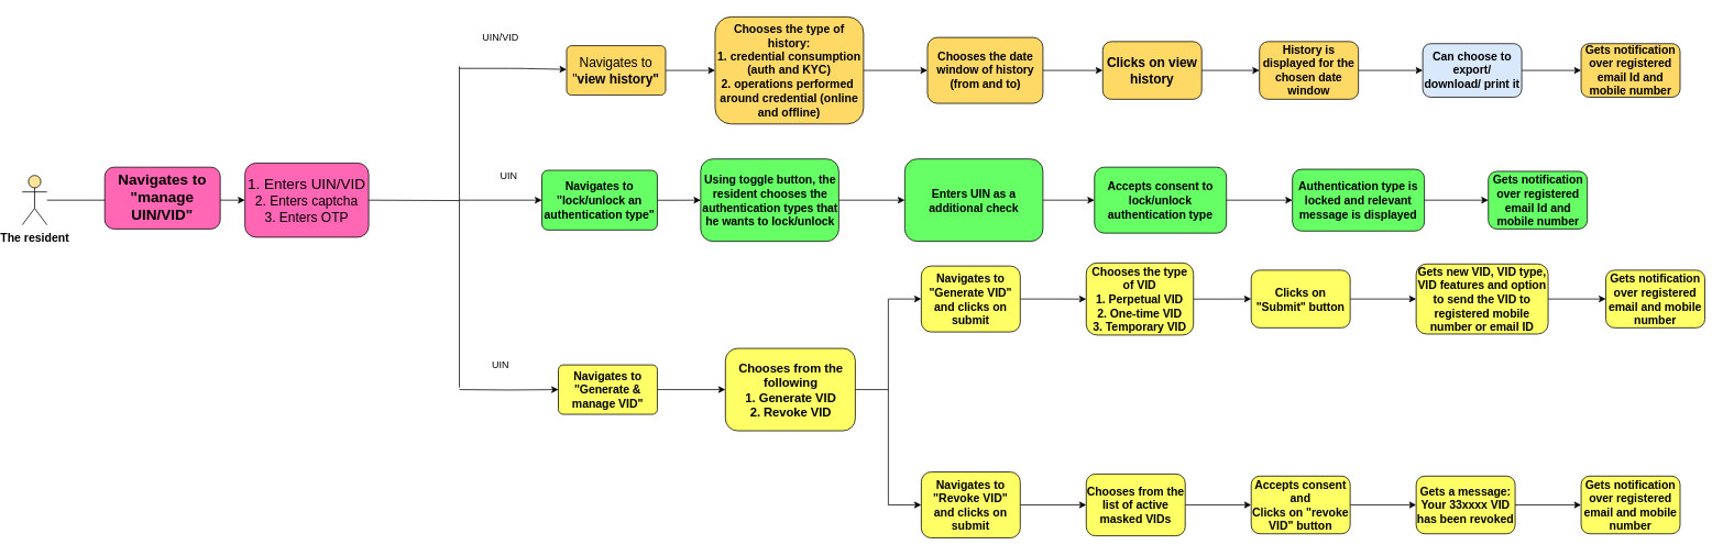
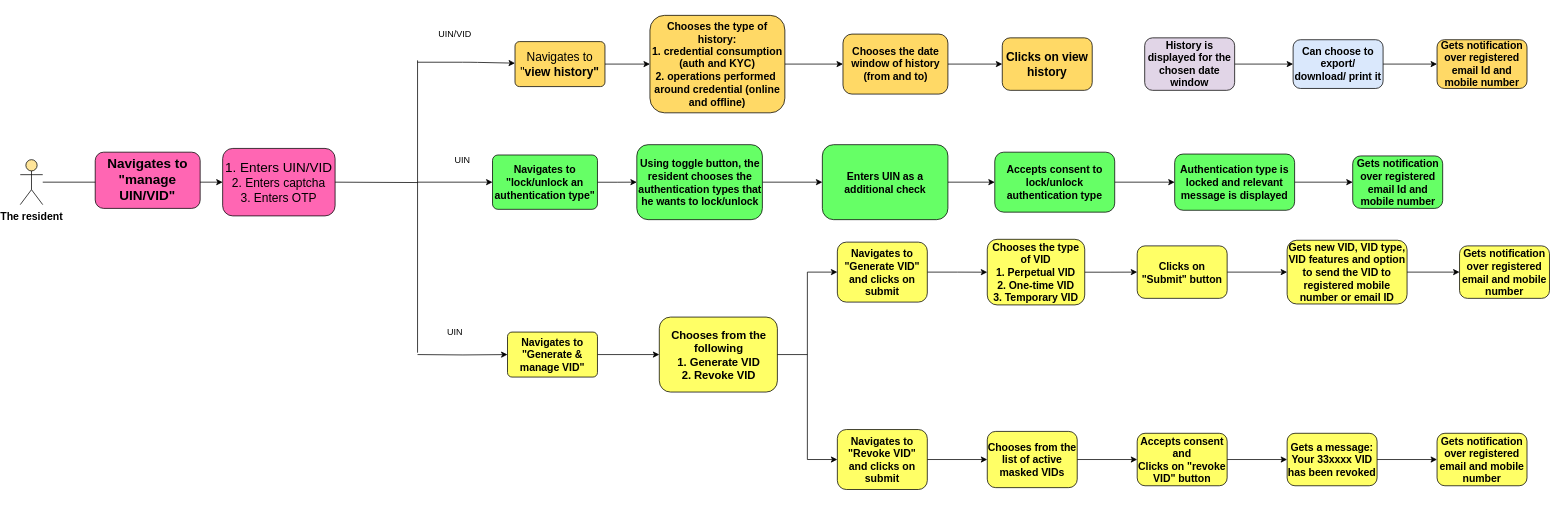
- <mxCell id="8" value="" style="edgeStyle=orthogonalEdgeStyle;rounded=0;orthogonalLoop=1;jettySize=auto;html=1;fillColor=#FFD966;" edge="1" parent="1" source="9" target="11"><mxGeometry relative="1" as="geometry" /></mxCell>
- <mxCell id="11" value="&lt;b style=&quot;font-size: 14px ; letter-spacing: -0.07px&quot;&gt;History is displayed for the chosen date window&lt;/b&gt;" style="rounded=1;whiteSpace=wrap;html=1;fillColor=#FFD966;" vertex="1" parent="1"><mxGeometry x="1520" y="50" width="120" height="70" as="geometry" /></mxCell>
+ <mxCell id="11" value="&lt;b style=&quot;font-size: 14px ; letter-spacing: -0.07px&quot;&gt;History is displayed for the chosen date window&lt;/b&gt;" style="rounded=1;whiteSpace=wrap;html=1;fillColor=#e1d5e7;" vertex="1" parent="1"><mxGeometry x="1520" y="50" width="120" height="70" as="geometry" /></mxCell>
